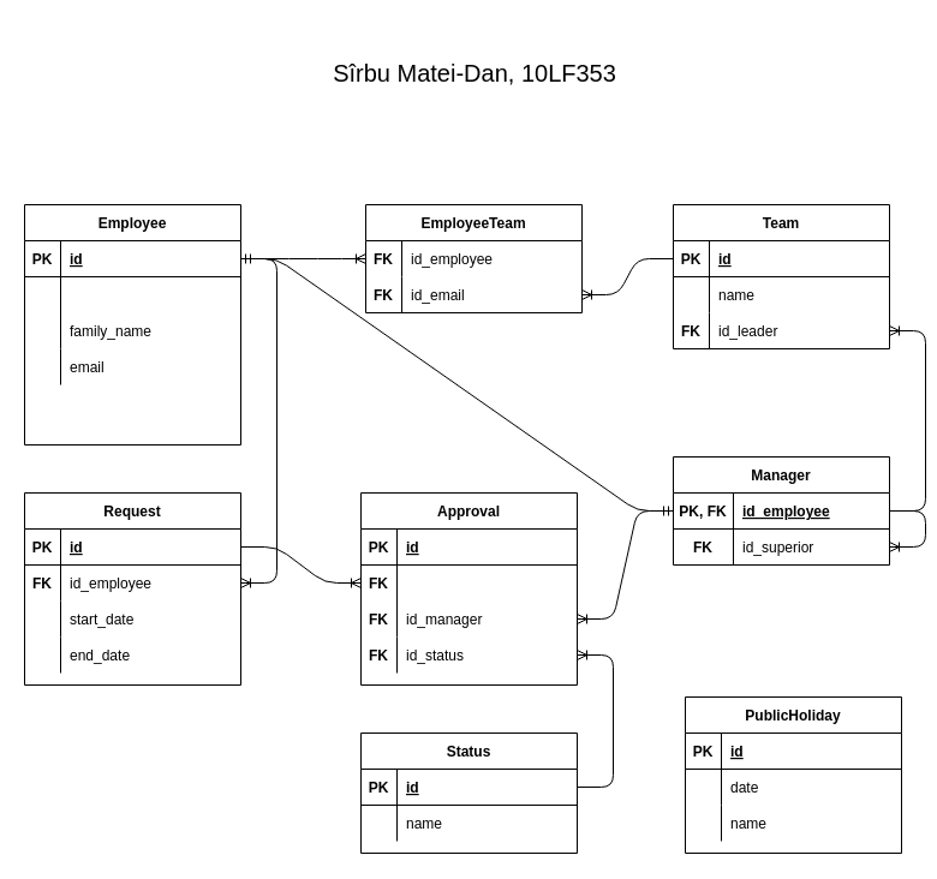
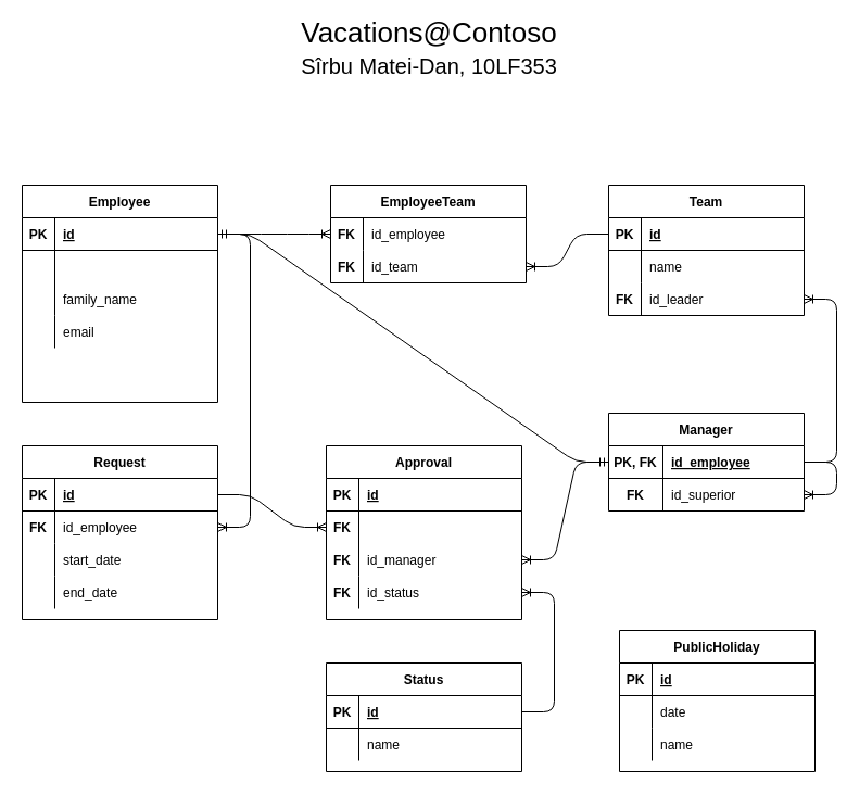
+ <mxCell id="90" value="&lt;font style=&quot;font-size: 26px&quot;&gt;Vacations@Contoso&lt;/font&gt;" style="text;html=1;strokeColor=none;fillColor=none;align=center;verticalAlign=middle;whiteSpace=wrap;rounded=0;" vertex="1" parent="1"><mxGeometry x="270" y="20" width="250" height="20" as="geometry" /></mxCell>
- <mxCell id="44" value="id_email" style="shape=partialRectangle;connectable=0;fillColor=none;top=0;left=0;bottom=0;right=0;align=left;spacingLeft=6;overflow=hidden;" vertex="1" parent="42"><mxGeometry x="30" width="150" height="30" as="geometry" /></mxCell>
+ <mxCell id="44" value="id_team" style="shape=partialRectangle;connectable=0;fillColor=none;top=0;left=0;bottom=0;right=0;align=left;spacingLeft=6;overflow=hidden;" vertex="1" parent="42"><mxGeometry x="30" width="150" height="30" as="geometry" /></mxCell>
